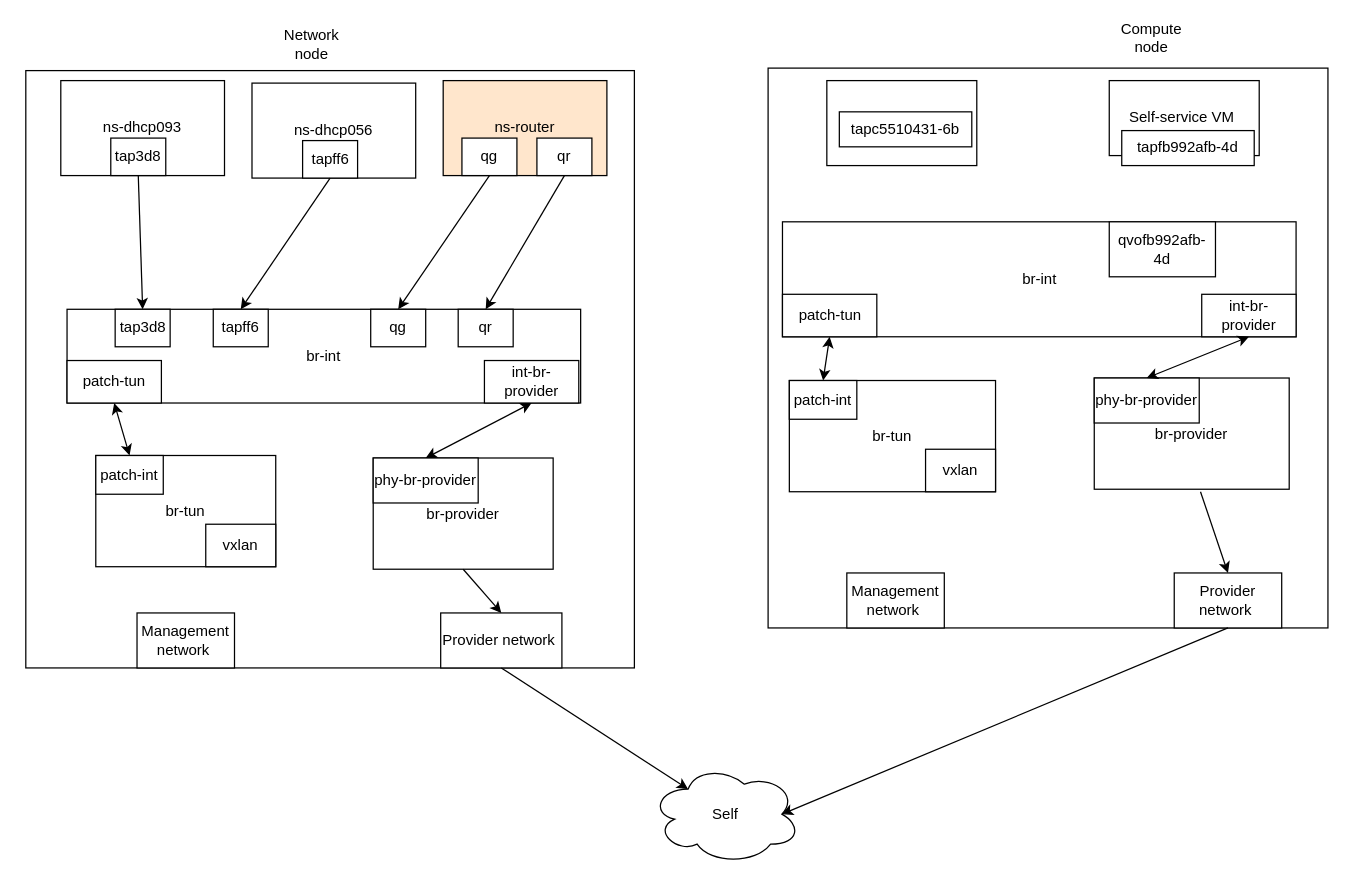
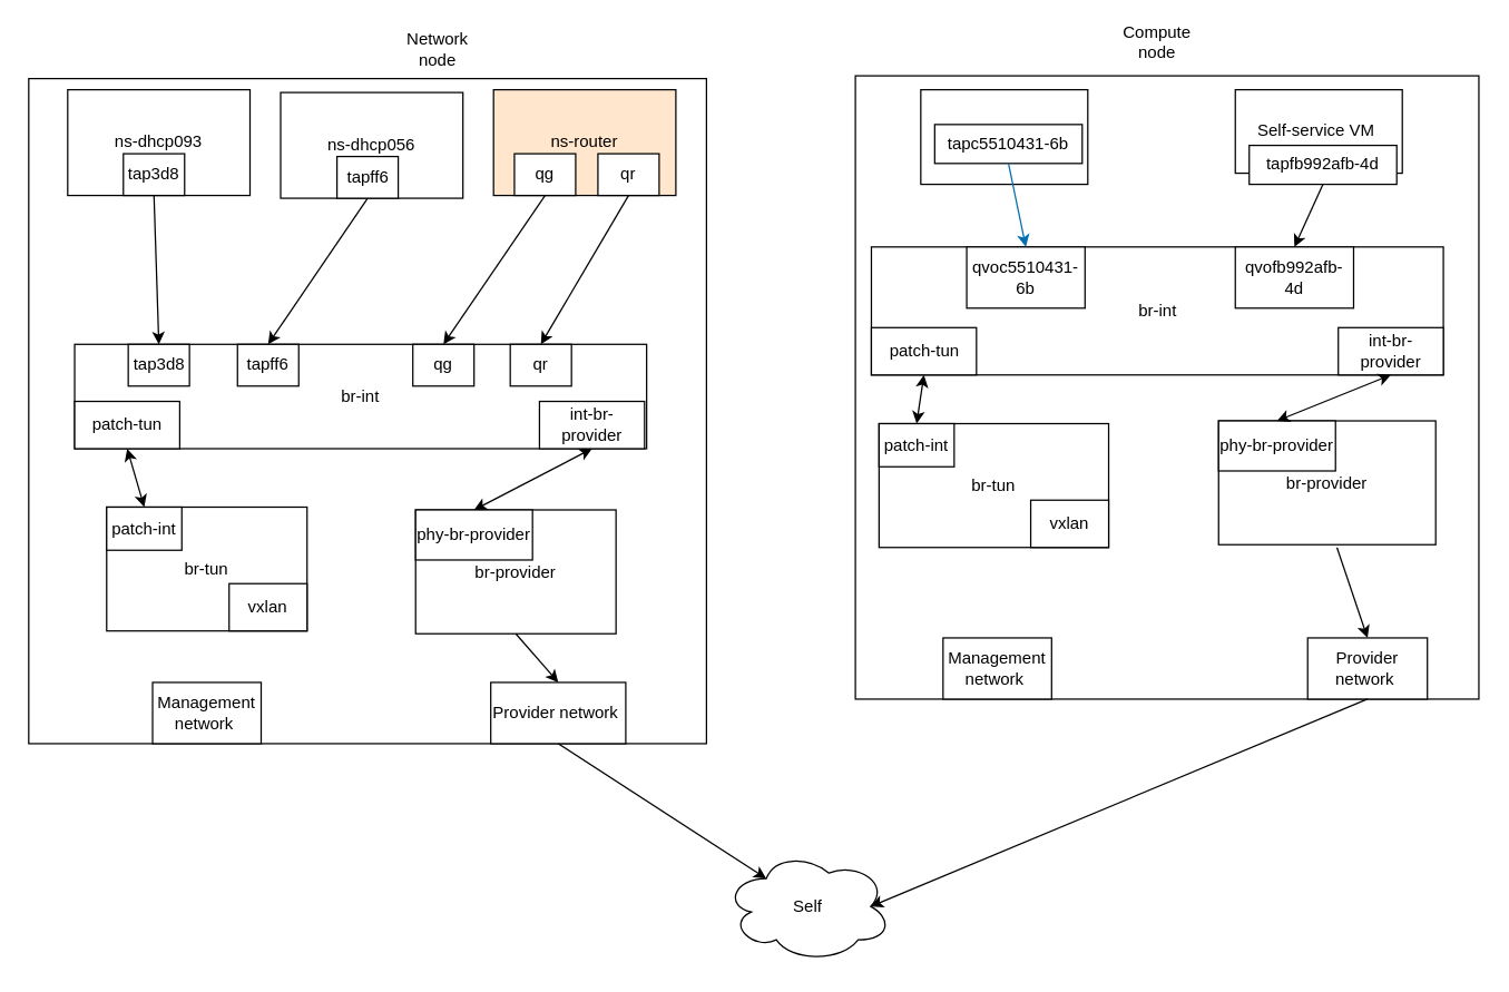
- <mxCell id="5" value="Compute node" style="text;html=1;strokeColor=none;fillColor=none;align=center;verticalAlign=middle;whiteSpace=wrap;rounded=0;" vertex="1" parent="1"><mxGeometry x="901" y="20" width="40" height="20" as="geometry" /></mxCell>
+ <mxCell id="5" value="Compute node" style="text;html=1;strokeColor=none;fillColor=none;align=center;verticalAlign=middle;whiteSpace=wrap;rounded=0;" vertex="1" parent="1"><mxGeometry x="811" y="20" width="40" height="20" as="geometry" /></mxCell>
- <mxCell id="4" value="Network node" style="text;html=1;strokeColor=none;fillColor=none;align=center;verticalAlign=middle;whiteSpace=wrap;rounded=0;" vertex="1" parent="1"><mxGeometry x="229" width="40" height="20" as="geometry" y="25" /></mxCell>
+ <mxCell id="4" value="Network node" style="text;html=1;strokeColor=none;fillColor=none;align=center;verticalAlign=middle;whiteSpace=wrap;rounded=0;" vertex="1" parent="1"><mxGeometry x="294" y="25" width="40" height="20" as="geometry" /></mxCell>
+ <mxCell id="48" value="" style="endArrow=classic;html=1;exitX=0.5;exitY=1;exitDx=0;exitDy=0;entryX=0.5;entryY=0;entryDx=0;entryDy=0;fillColor=#1ba1e2;strokeColor=#006EAF;" edge="1" parent="1" source="47" target="38"><mxGeometry width="50" height="50" relative="1" as="geometry"><mxPoint x="543" y="351" as="sourcePoint" /><mxPoint x="593" y="301" as="targetPoint" /></mxGeometry></mxCell>
+ <mxCell id="50" value="" style="endArrow=classic;html=1;exitX=0.5;exitY=1;exitDx=0;exitDy=0;entryX=0.5;entryY=0;entryDx=0;entryDy=0;" edge="1" parent="1" source="49" target="39"><mxGeometry width="50" height="50" relative="1" as="geometry"><mxPoint x="543" y="351" as="sourcePoint" /><mxPoint x="593" y="301" as="targetPoint" /></mxGeometry></mxCell>
+ <mxCell id="38" value="qvoc5510431-6b" style="rounded=0;whiteSpace=wrap;html=1;" vertex="1" parent="1"><mxGeometry x="694" y="177" width="85" height="44" as="geometry" /></mxCell>
